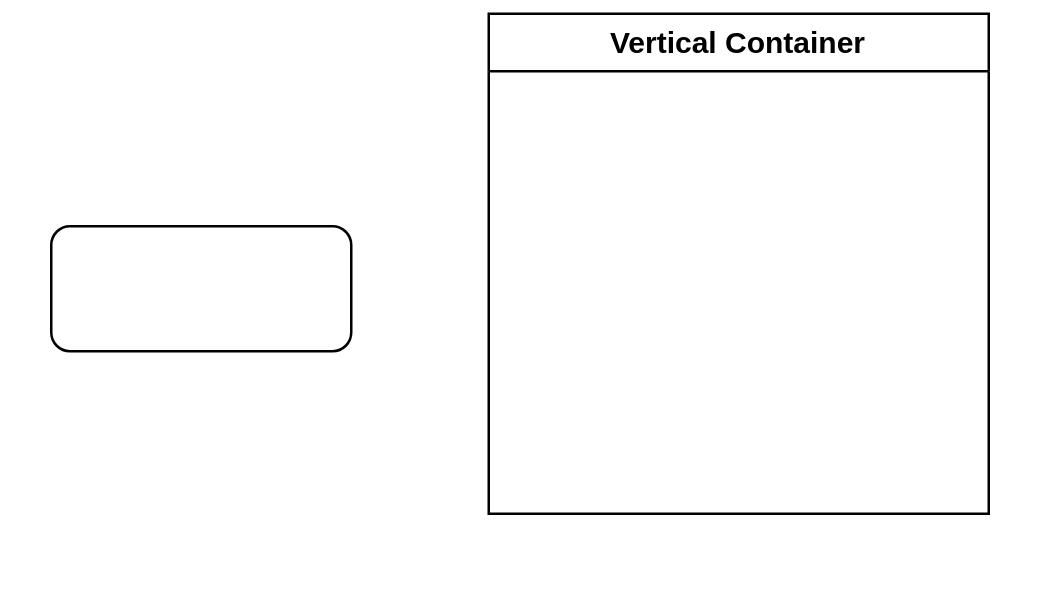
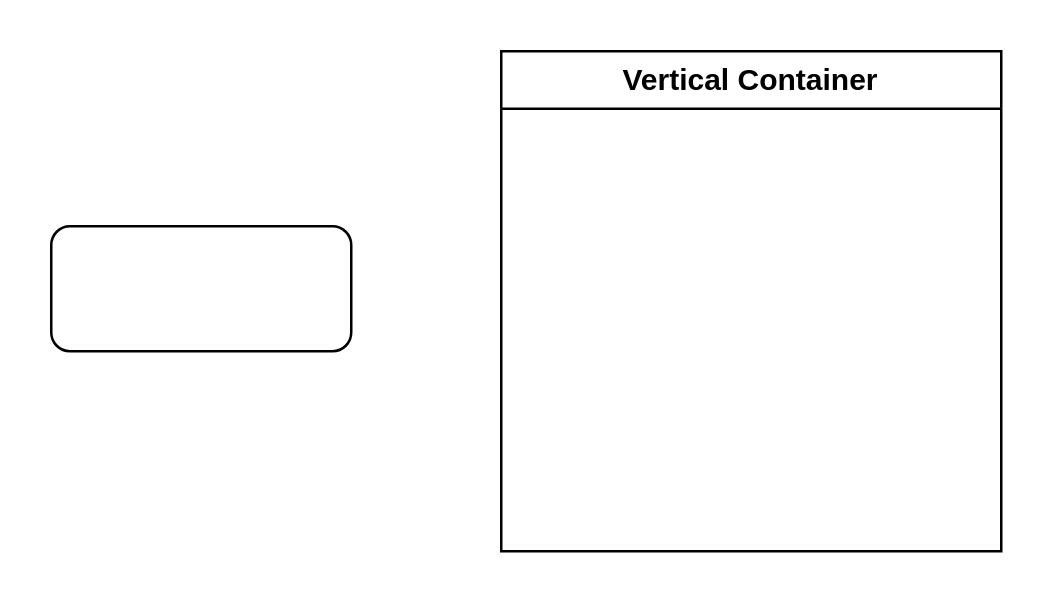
- <mxCell id="3" value="Vertical Container" style="swimlane;whiteSpace=wrap;html=1;" vertex="1" parent="1"><mxGeometry x="195" y="5" width="200" height="200" as="geometry" /></mxCell>
+ <mxCell id="3" value="Vertical Container" style="swimlane;whiteSpace=wrap;html=1;" vertex="1" parent="1"><mxGeometry x="200" y="20" width="200" height="200" as="geometry" /></mxCell>
